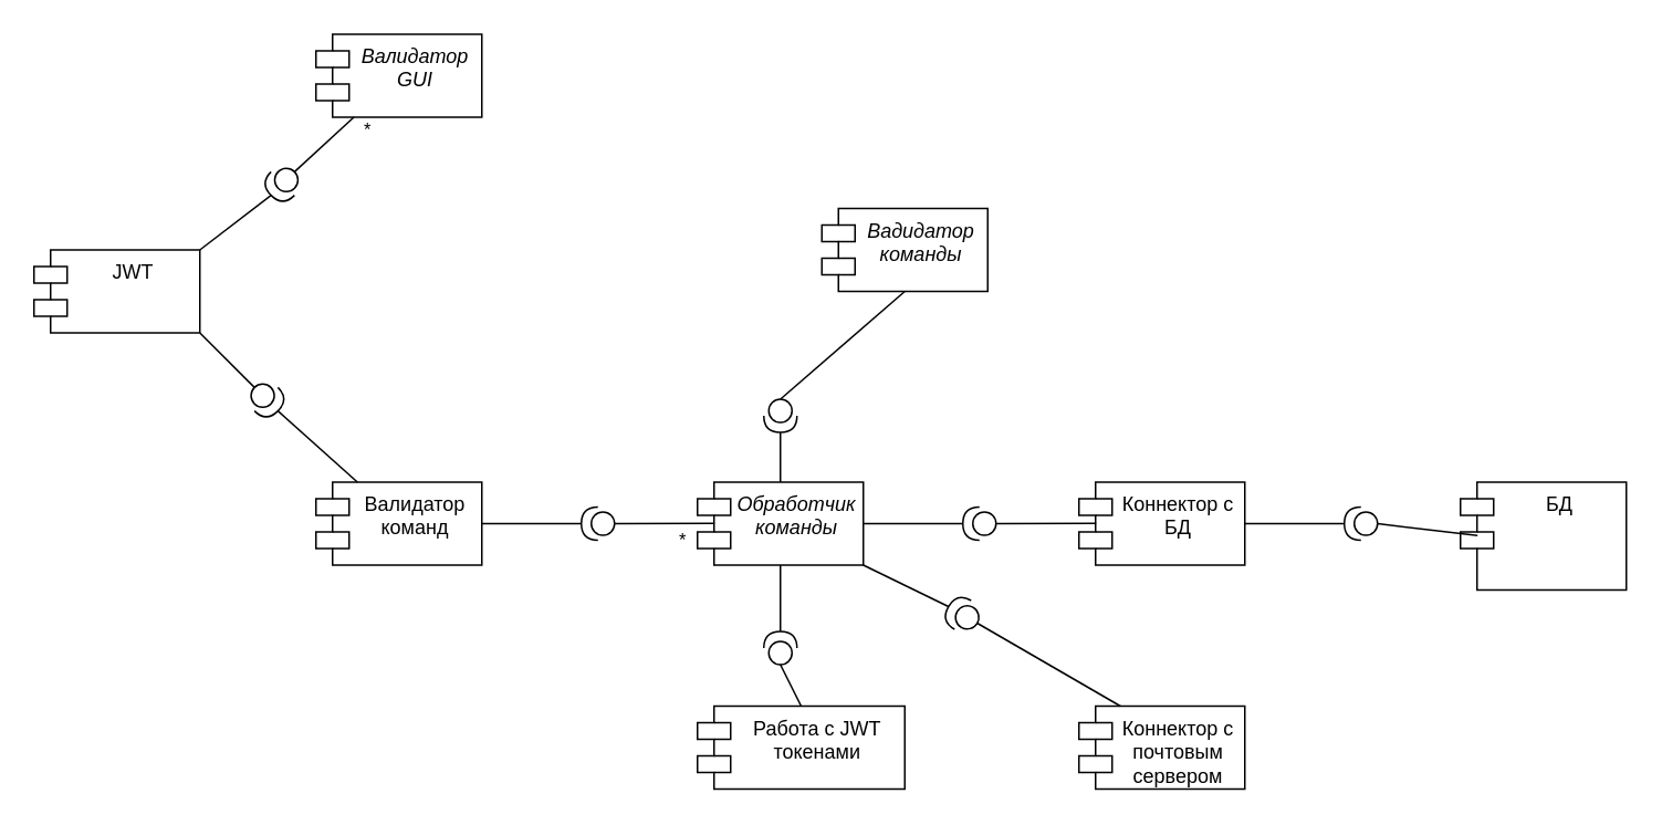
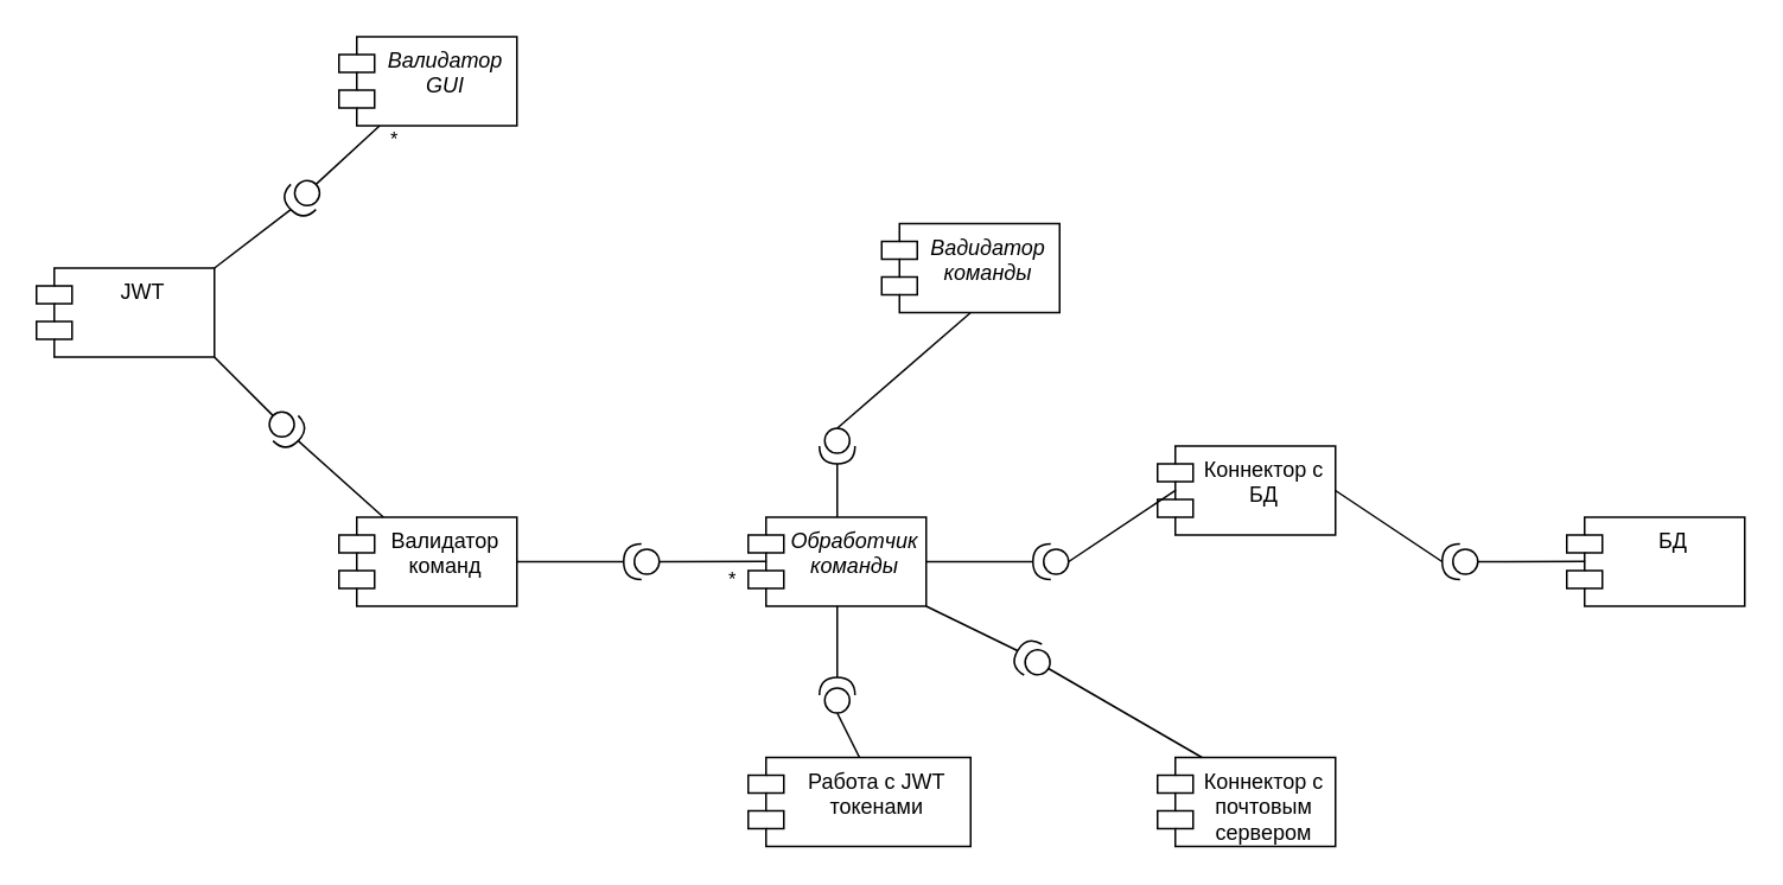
- <mxCell id="21" value="Коннектор с БД" style="shape=module;align=left;spacingLeft=20;align=center;verticalAlign=top;whiteSpace=wrap;html=1;" vertex="1" parent="1"><mxGeometry x="650" y="290" width="100" height="50" as="geometry" /></mxCell>
+ <mxCell id="21" value="Коннектор с БД" style="shape=module;align=left;spacingLeft=20;align=center;verticalAlign=top;whiteSpace=wrap;html=1;" vertex="1" parent="1"><mxGeometry x="650" y="250" width="100" height="50" as="geometry" /></mxCell>
- <mxCell id="25" value="БД" style="shape=module;align=left;spacingLeft=20;align=center;verticalAlign=top;whiteSpace=wrap;html=1;" vertex="1" parent="1"><mxGeometry x="880" y="290" width="100" height="65" as="geometry" /></mxCell>
+ <mxCell id="25" value="БД" style="shape=module;align=left;spacingLeft=20;align=center;verticalAlign=top;whiteSpace=wrap;html=1;" vertex="1" parent="1"><mxGeometry x="880" y="290" width="100" height="50" as="geometry" /></mxCell>
